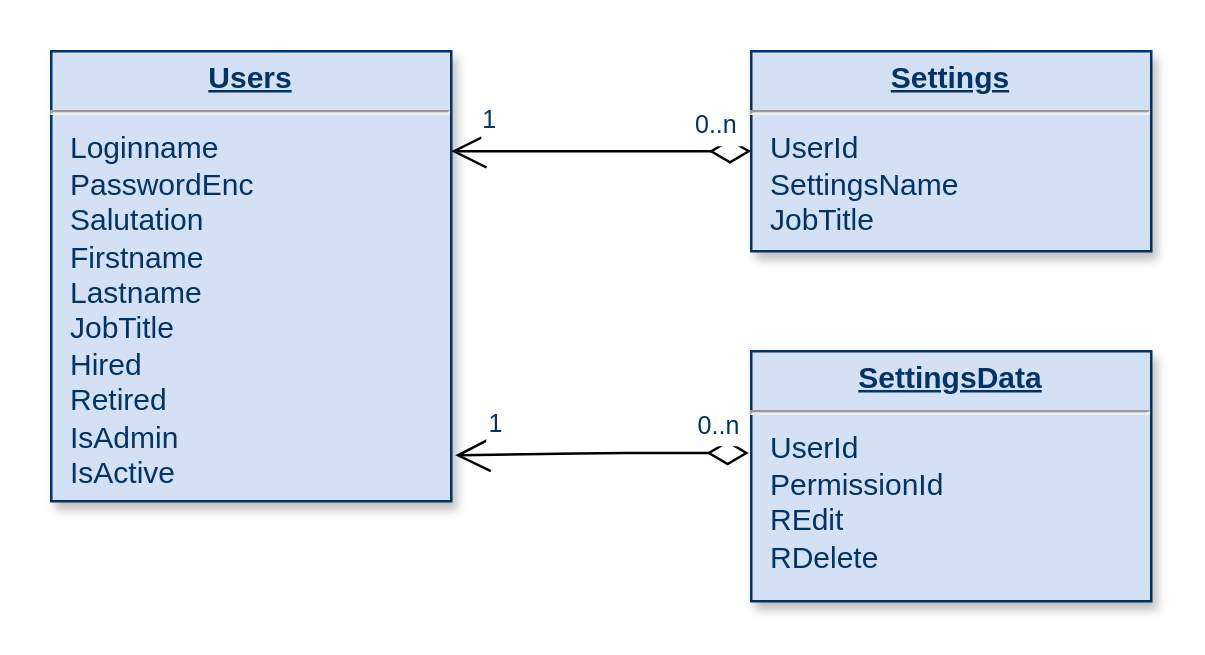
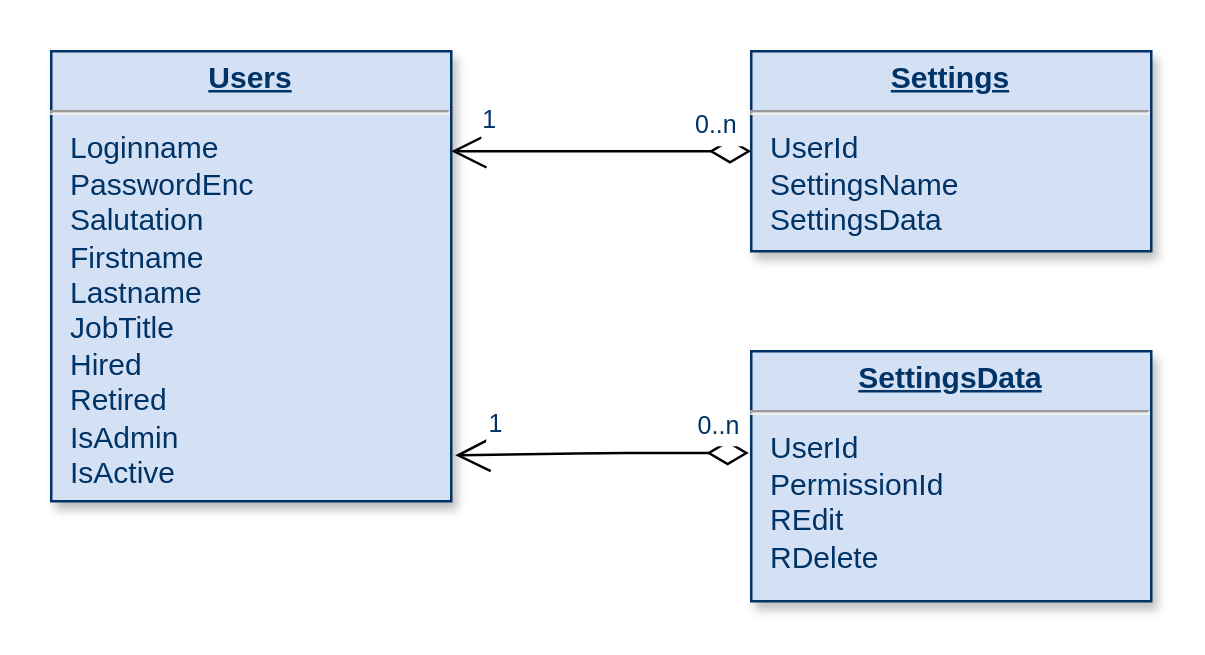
- <mxCell id="4" value="&lt;p style=&quot;margin: 0px; margin-top: 4px; text-align: center; text-decoration: underline;&quot;&gt;&lt;strong&gt;Settings&lt;/strong&gt;&lt;/p&gt;&lt;hr&gt;&lt;p style=&quot;margin: 0px; margin-left: 8px;&quot;&gt;UserId&lt;/p&gt;&lt;p style=&quot;margin: 0px; margin-left: 8px;&quot;&gt;SettingsName&lt;/p&gt;&lt;p style=&quot;margin: 0px; margin-left: 8px;&quot;&gt;JobTitle&lt;/p&gt;" style="verticalAlign=top;align=left;overflow=fill;fontSize=12;fontFamily=Helvetica;html=1;strokeColor=#003366;shadow=1;fillColor=#D4E1F5;fontColor=#003366" vertex="1" parent="1"><mxGeometry x="300" y="20" width="160" height="80" as="geometry" /></mxCell>
+ <mxCell id="4" value="&lt;p style=&quot;margin: 0px; margin-top: 4px; text-align: center; text-decoration: underline;&quot;&gt;&lt;strong&gt;Settings&lt;/strong&gt;&lt;/p&gt;&lt;hr&gt;&lt;p style=&quot;margin: 0px; margin-left: 8px;&quot;&gt;UserId&lt;/p&gt;&lt;p style=&quot;margin: 0px; margin-left: 8px;&quot;&gt;SettingsName&lt;/p&gt;&lt;p style=&quot;margin: 0px; margin-left: 8px;&quot;&gt;SettingsData&lt;/p&gt;" style="verticalAlign=top;align=left;overflow=fill;fontSize=12;fontFamily=Helvetica;html=1;strokeColor=#003366;shadow=1;fillColor=#D4E1F5;fontColor=#003366" vertex="1" parent="1"><mxGeometry x="300" y="20" width="160" height="80" as="geometry" /></mxCell>
